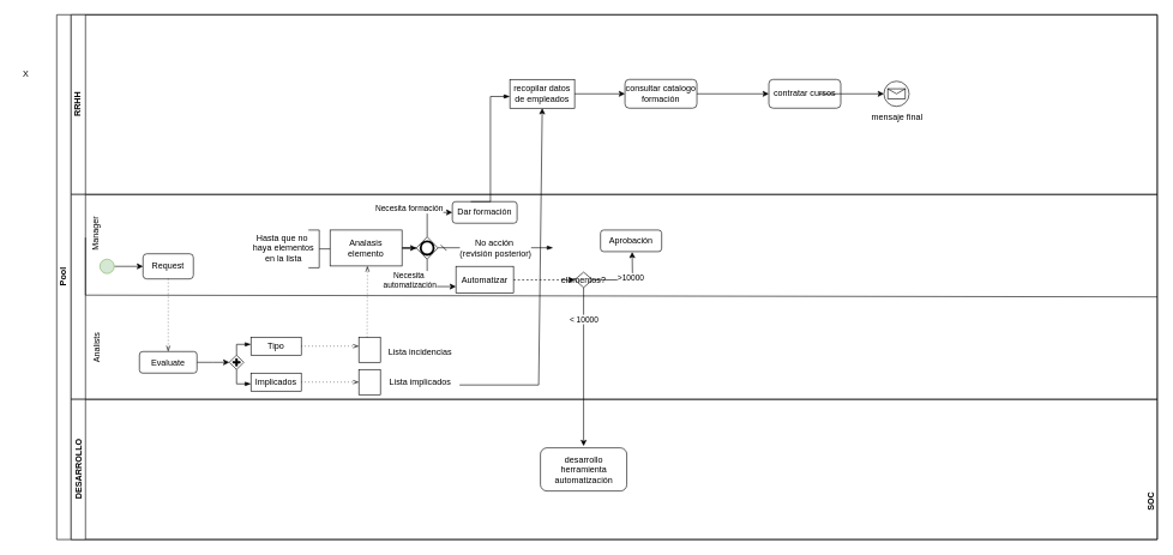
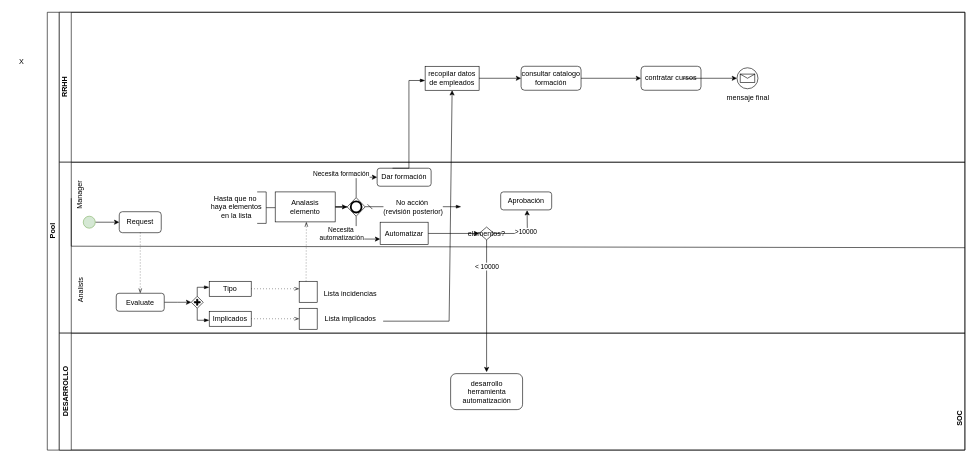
- <mxCell id="38" value="" style="edgeStyle=orthogonalEdgeStyle;rounded=0;orthogonalLoop=1;jettySize=auto;html=1;dashed=1;" edge="1" parent="11" source="39" target="49"><mxGeometry relative="1" as="geometry" /></mxCell>
+ <mxCell id="38" value="" style="edgeStyle=orthogonalEdgeStyle;rounded=0;orthogonalLoop=1;jettySize=auto;html=1;" edge="1" parent="11" source="39" target="49"><mxGeometry relative="1" as="geometry" /></mxCell>
